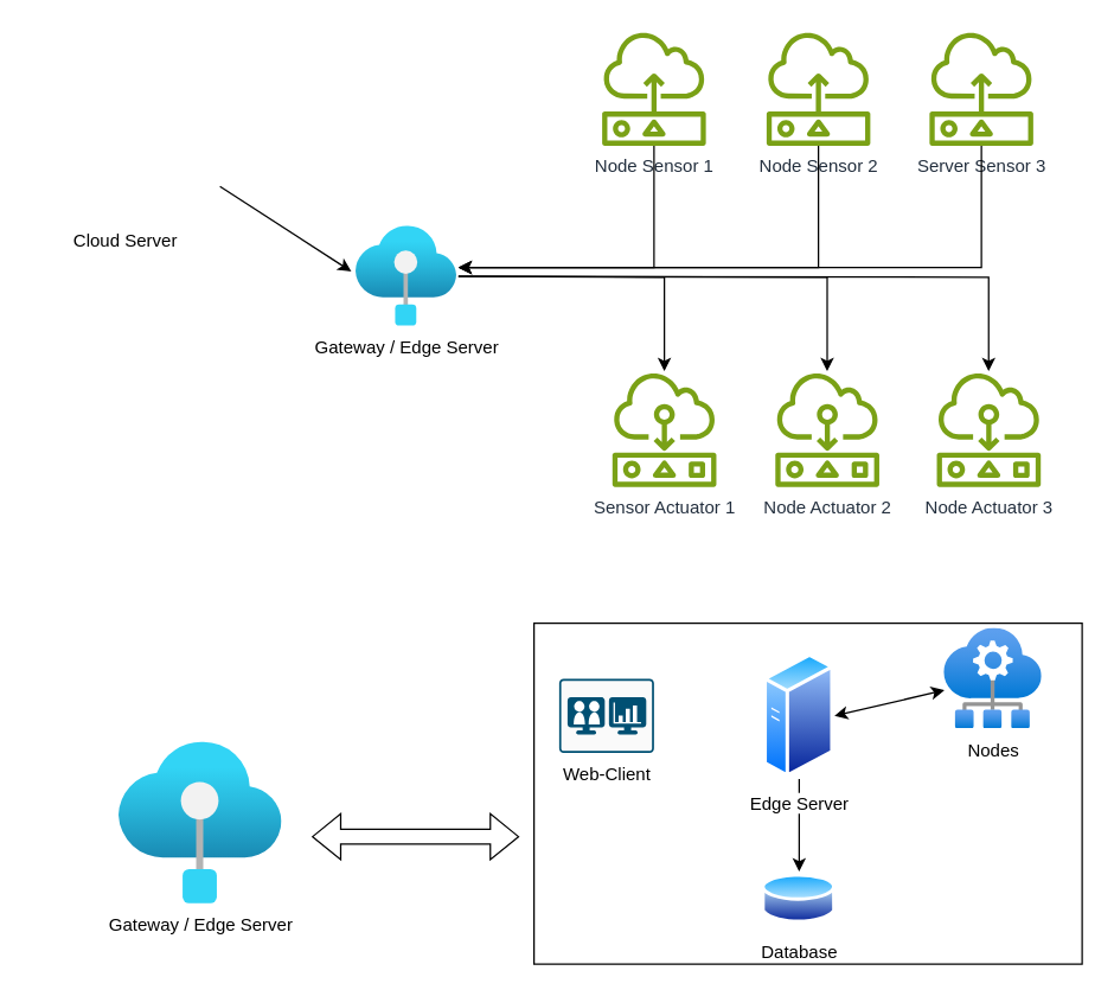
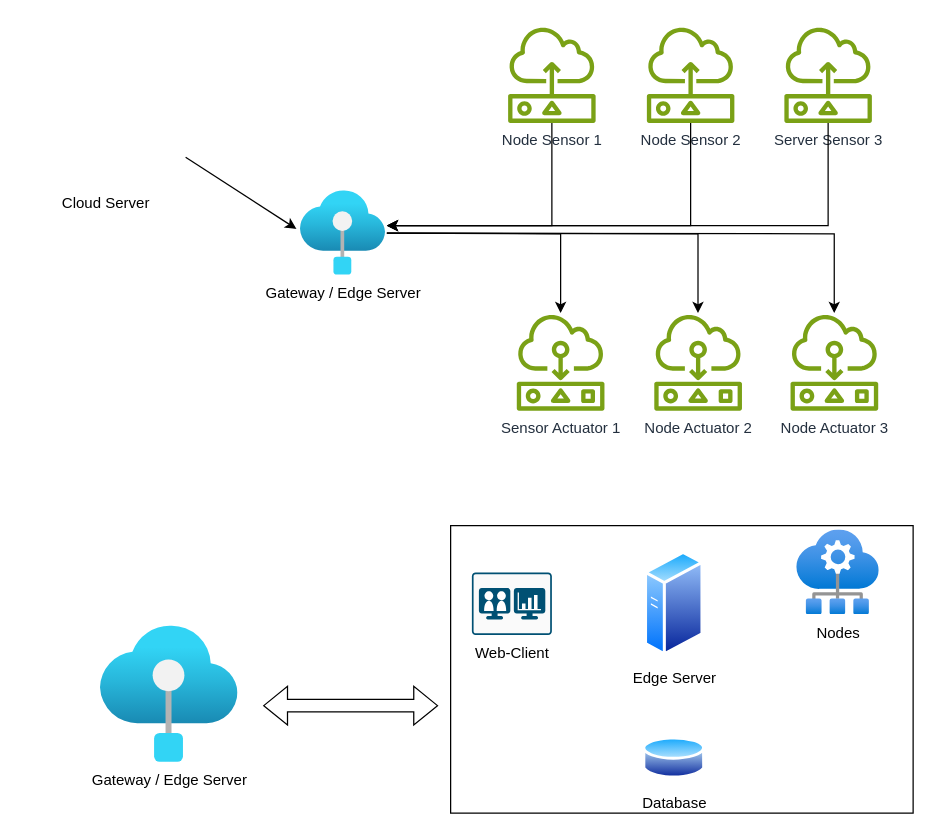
- <mxCell id="27" value="" style="endArrow=classic;startArrow=classic;html=1;rounded=0;exitX=1;exitY=0.5;exitDx=0;exitDy=0;" edge="1" parent="1" source="26" target="24"><mxGeometry width="50" height="50" relative="1" as="geometry"><mxPoint x="287" y="492.5" as="sourcePoint" /><mxPoint x="337" y="442.5" as="targetPoint" /></mxGeometry></mxCell>
- <mxCell id="25" style="edgeStyle=orthogonalEdgeStyle;rounded=0;orthogonalLoop=1;jettySize=auto;html=1;" edge="1" parent="1" source="26" target="23"><mxGeometry relative="1" as="geometry" /></mxCell>
